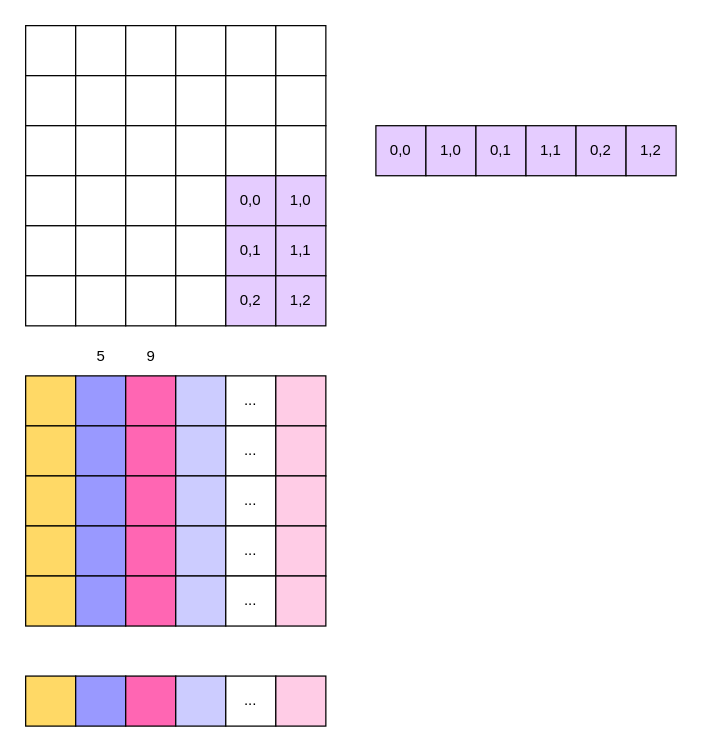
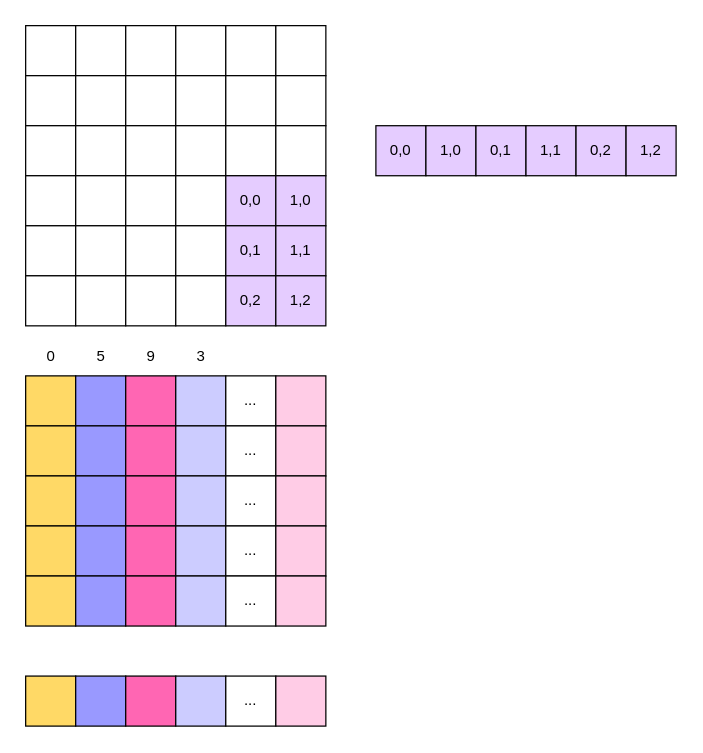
+ <mxCell id="32" value="0" style="text;html=1;align=center;verticalAlign=middle;resizable=0;points=[];autosize=1;strokeColor=none;fillColor=none;" vertex="1" parent="1"><mxGeometry x="25" y="270" width="30" height="30" as="geometry" /></mxCell>
+ <mxCell id="35" value="3" style="text;html=1;align=center;verticalAlign=middle;resizable=0;points=[];autosize=1;strokeColor=none;fillColor=none;" vertex="1" parent="1"><mxGeometry x="145" y="270" width="30" height="30" as="geometry" /></mxCell>
